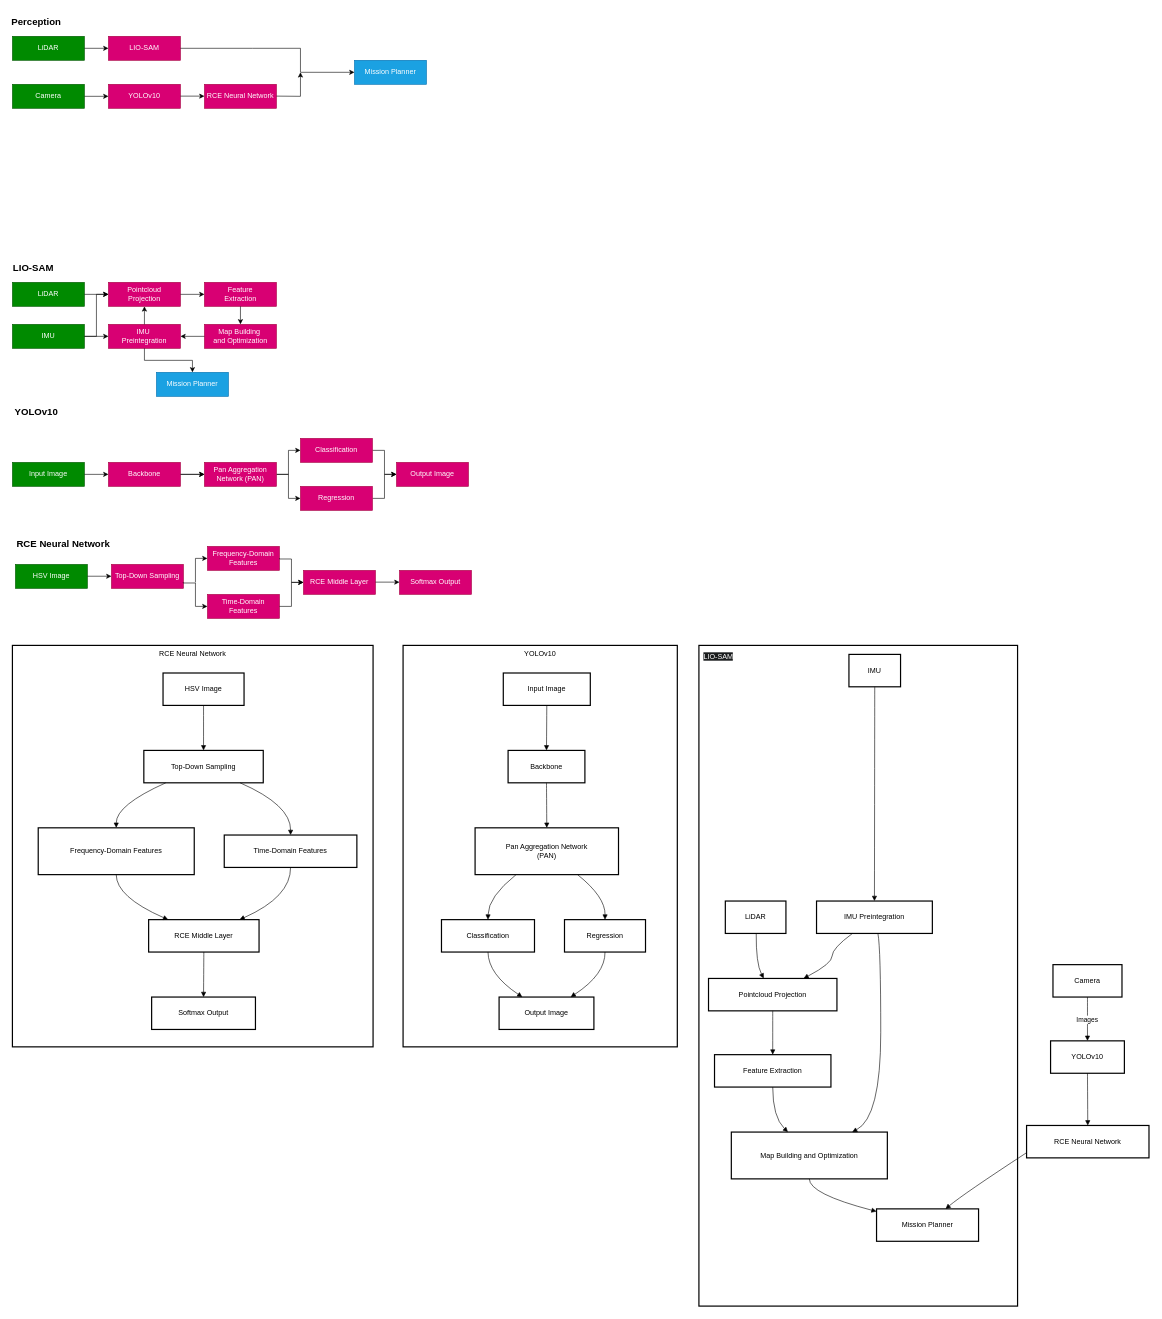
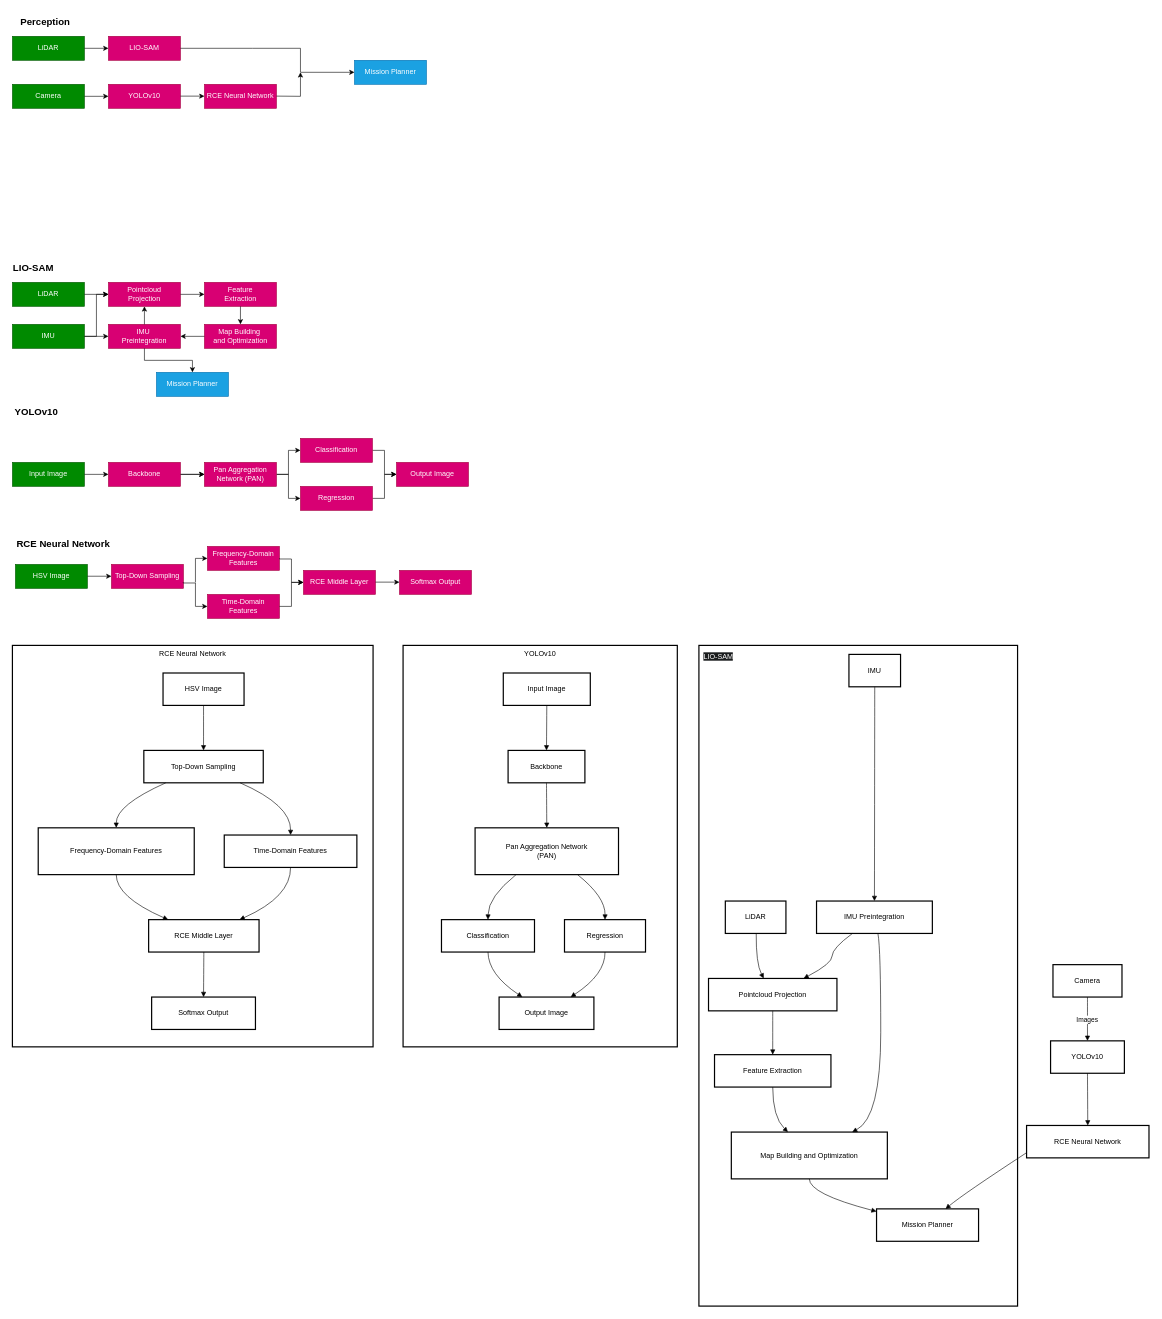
- <mxCell id="9" value="&lt;font style=&quot;font-size: 16px;&quot;&gt;Perception&lt;/font&gt;" style="text;html=1;align=center;verticalAlign=middle;whiteSpace=wrap;rounded=0;fontStyle=1" vertex="1" parent="1"><mxGeometry x="30" y="20" width="60" height="30" as="geometry" /></mxCell>
+ <mxCell id="9" value="&lt;font style=&quot;font-size: 16px;&quot;&gt;Perception&lt;/font&gt;" style="text;html=1;align=center;verticalAlign=middle;whiteSpace=wrap;rounded=0;fontStyle=1" vertex="1" parent="1"><mxGeometry x="45" y="20" width="60" height="30" as="geometry" /></mxCell>
